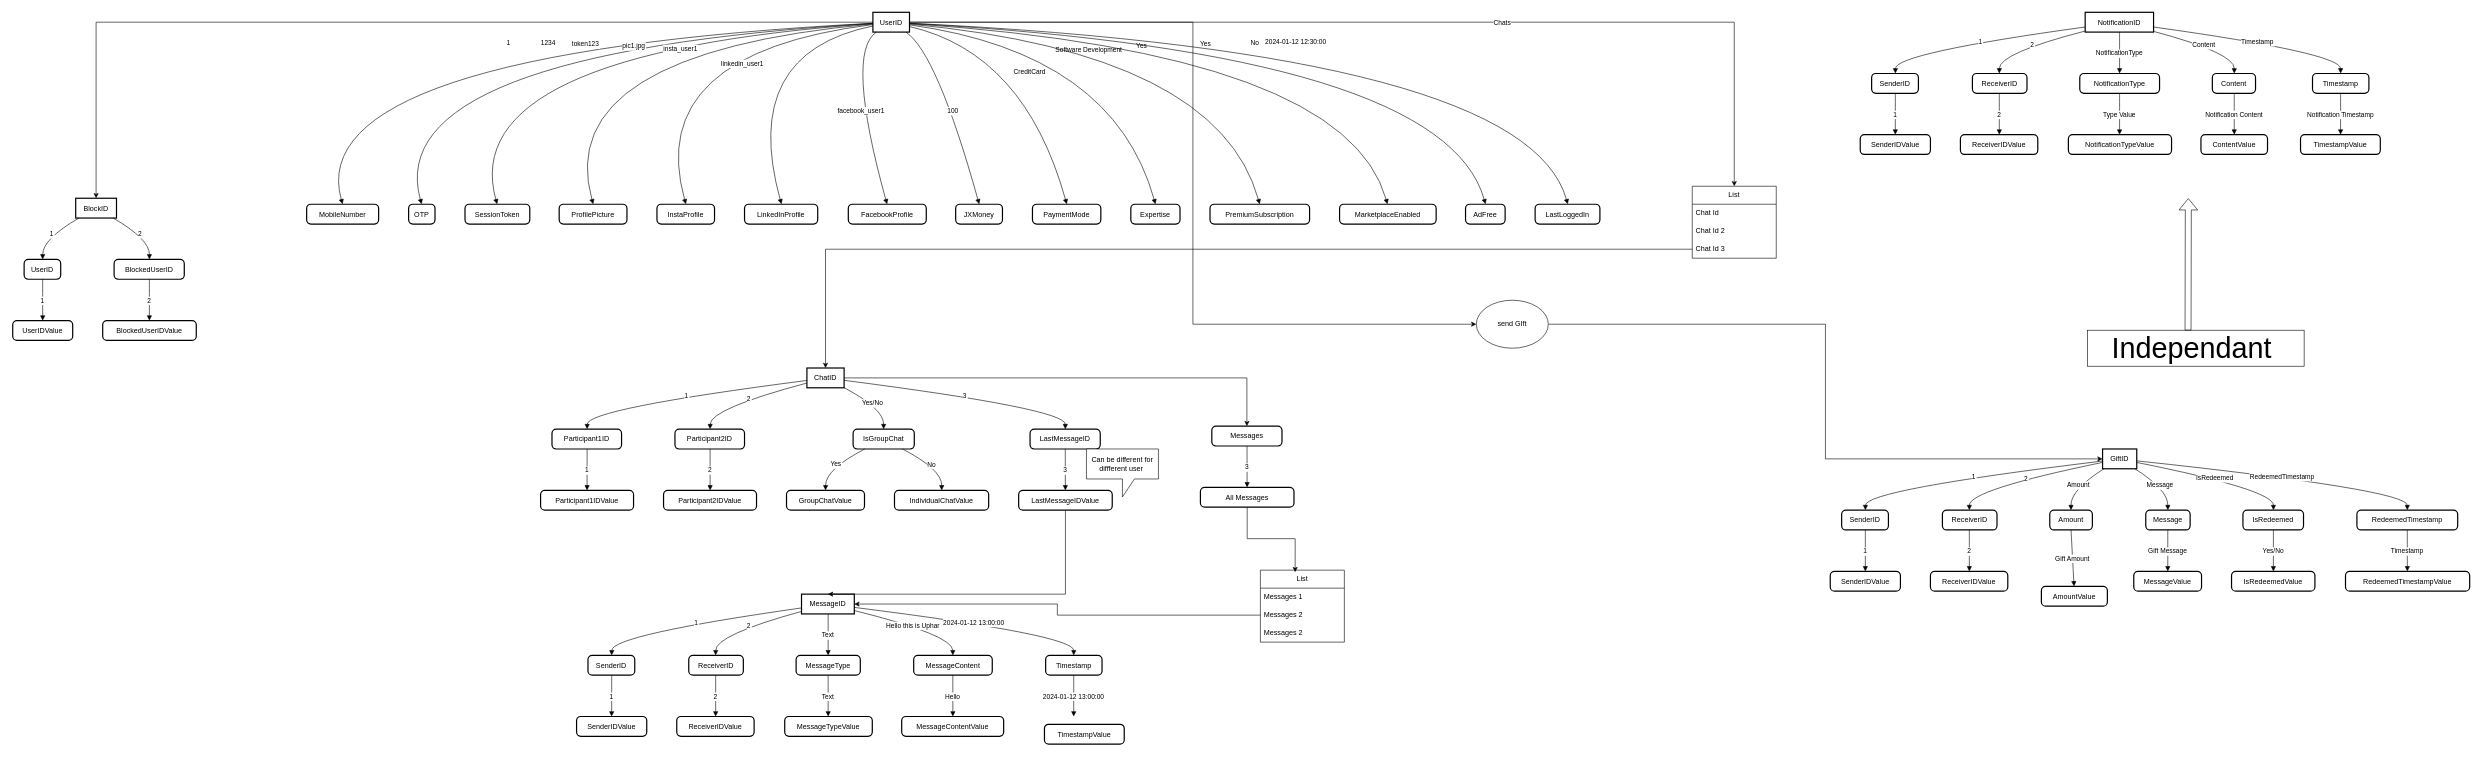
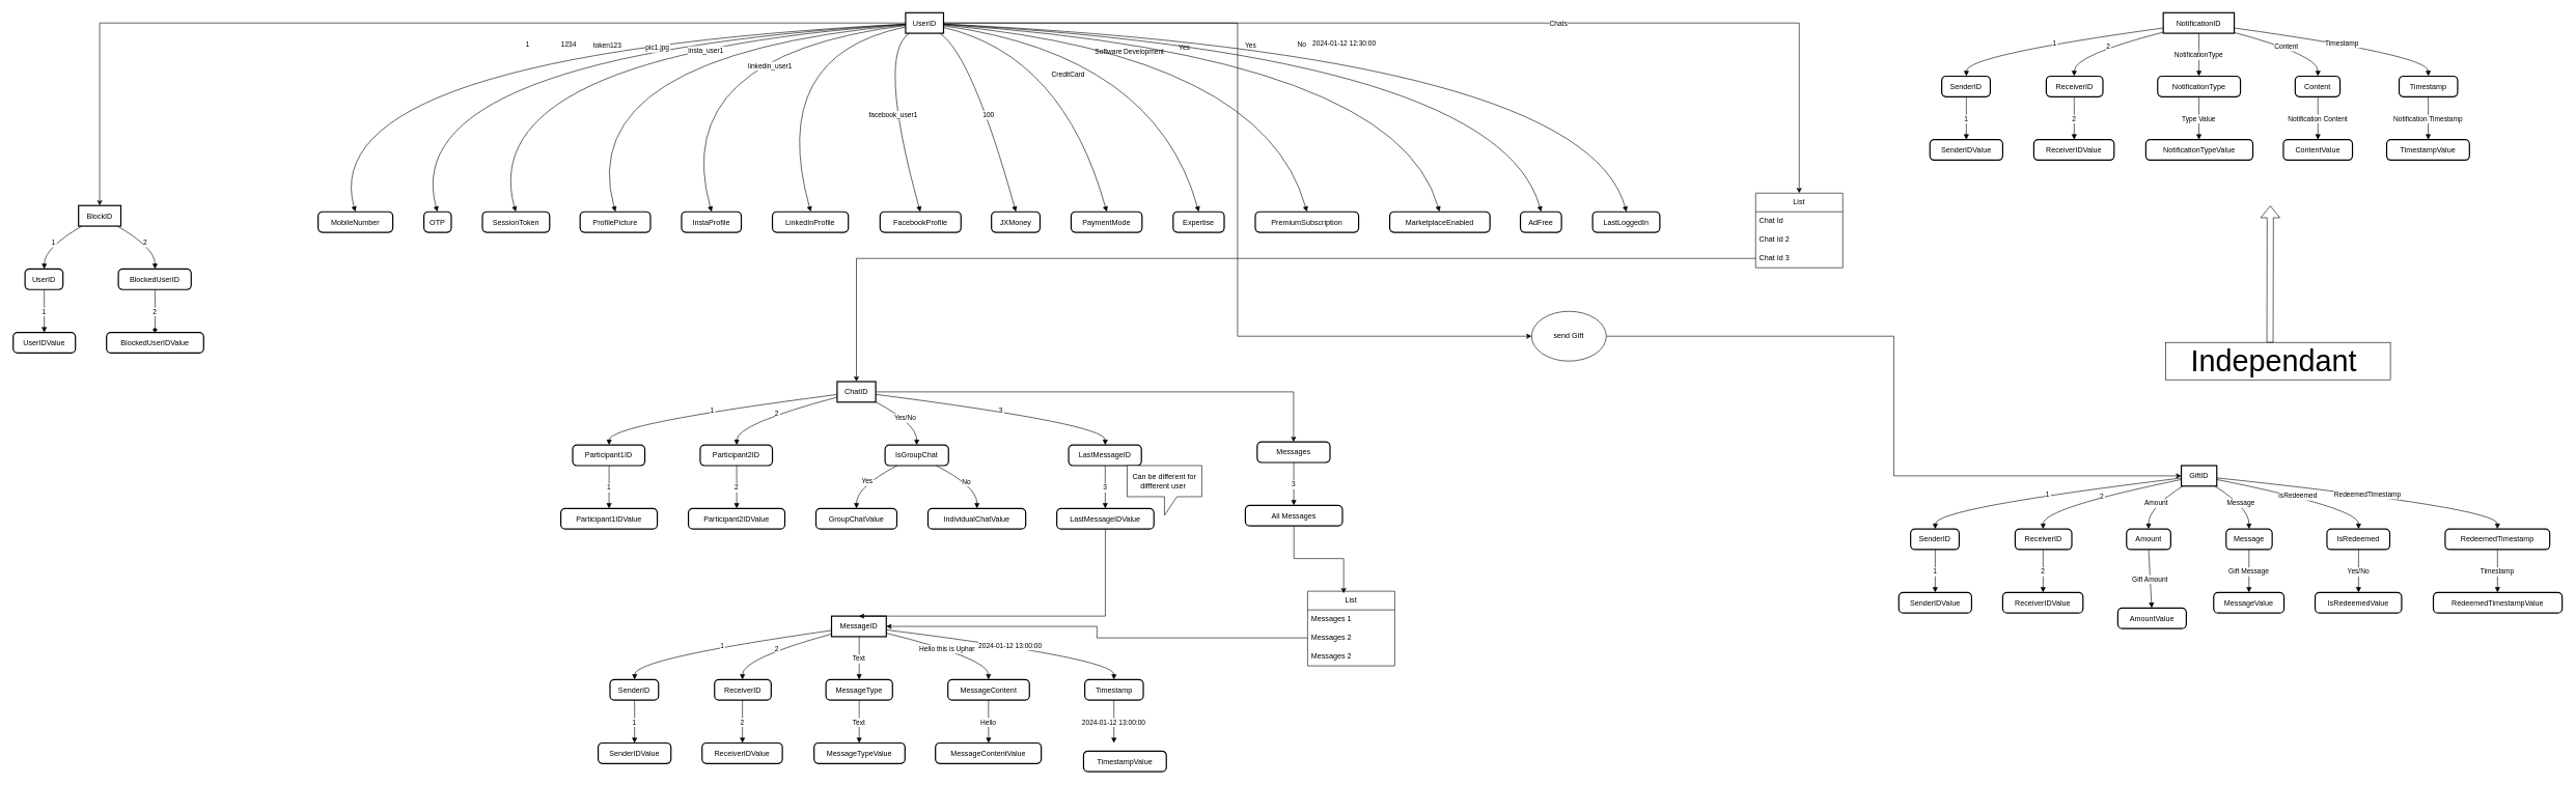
- <mxCell id="85" value="2" style="curved=1;startArrow=none;endArrow=block;exitX=0.503;exitY=1.006;entryX=0.499;entryY=-0.012;rounded=0;" edge="1" parent="1" source="79" target="81"><mxGeometry relative="1" as="geometry"><Array as="points" /></mxGeometry></mxCell>
+ <mxCell id="85" value="2" style="curved=1;startArrow=none;endArrow=diamond;exitX=0.503;exitY=1.006;entryX=0.499;entryY=-0.012;rounded=0;" edge="1" parent="1" source="79" target="81"><mxGeometry relative="1" as="geometry"><Array as="points" /></mxGeometry></mxCell>
